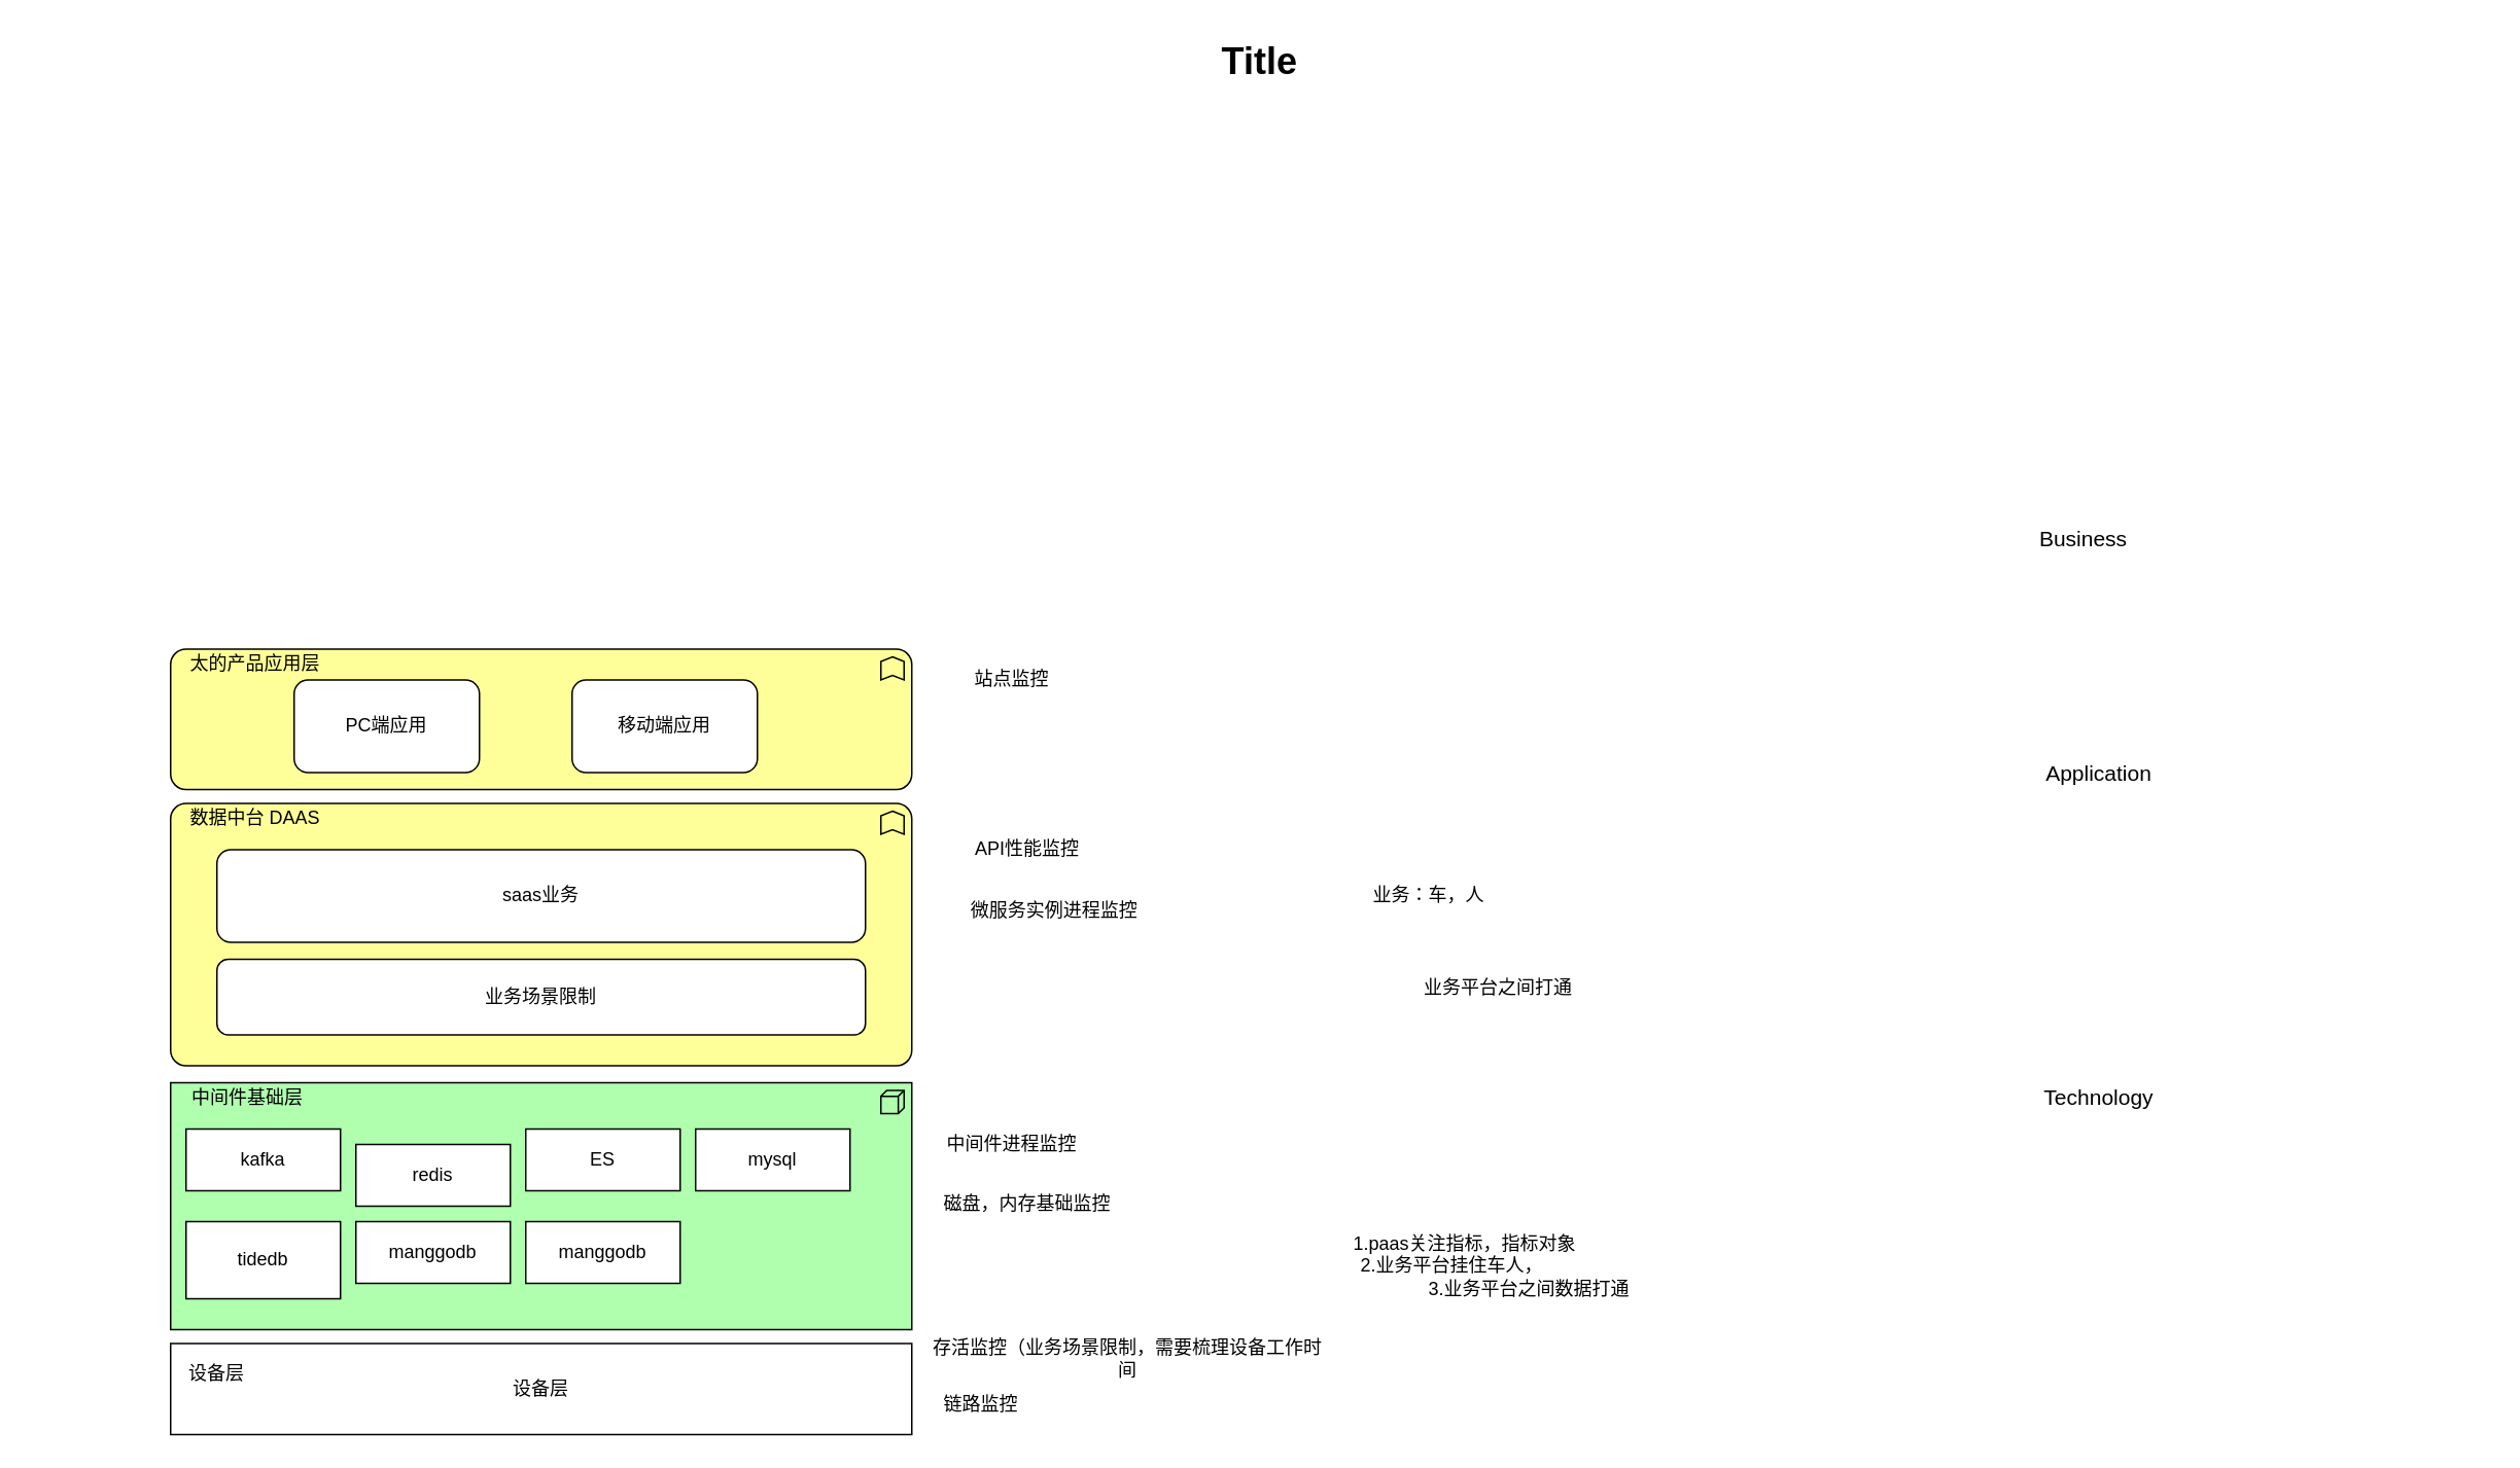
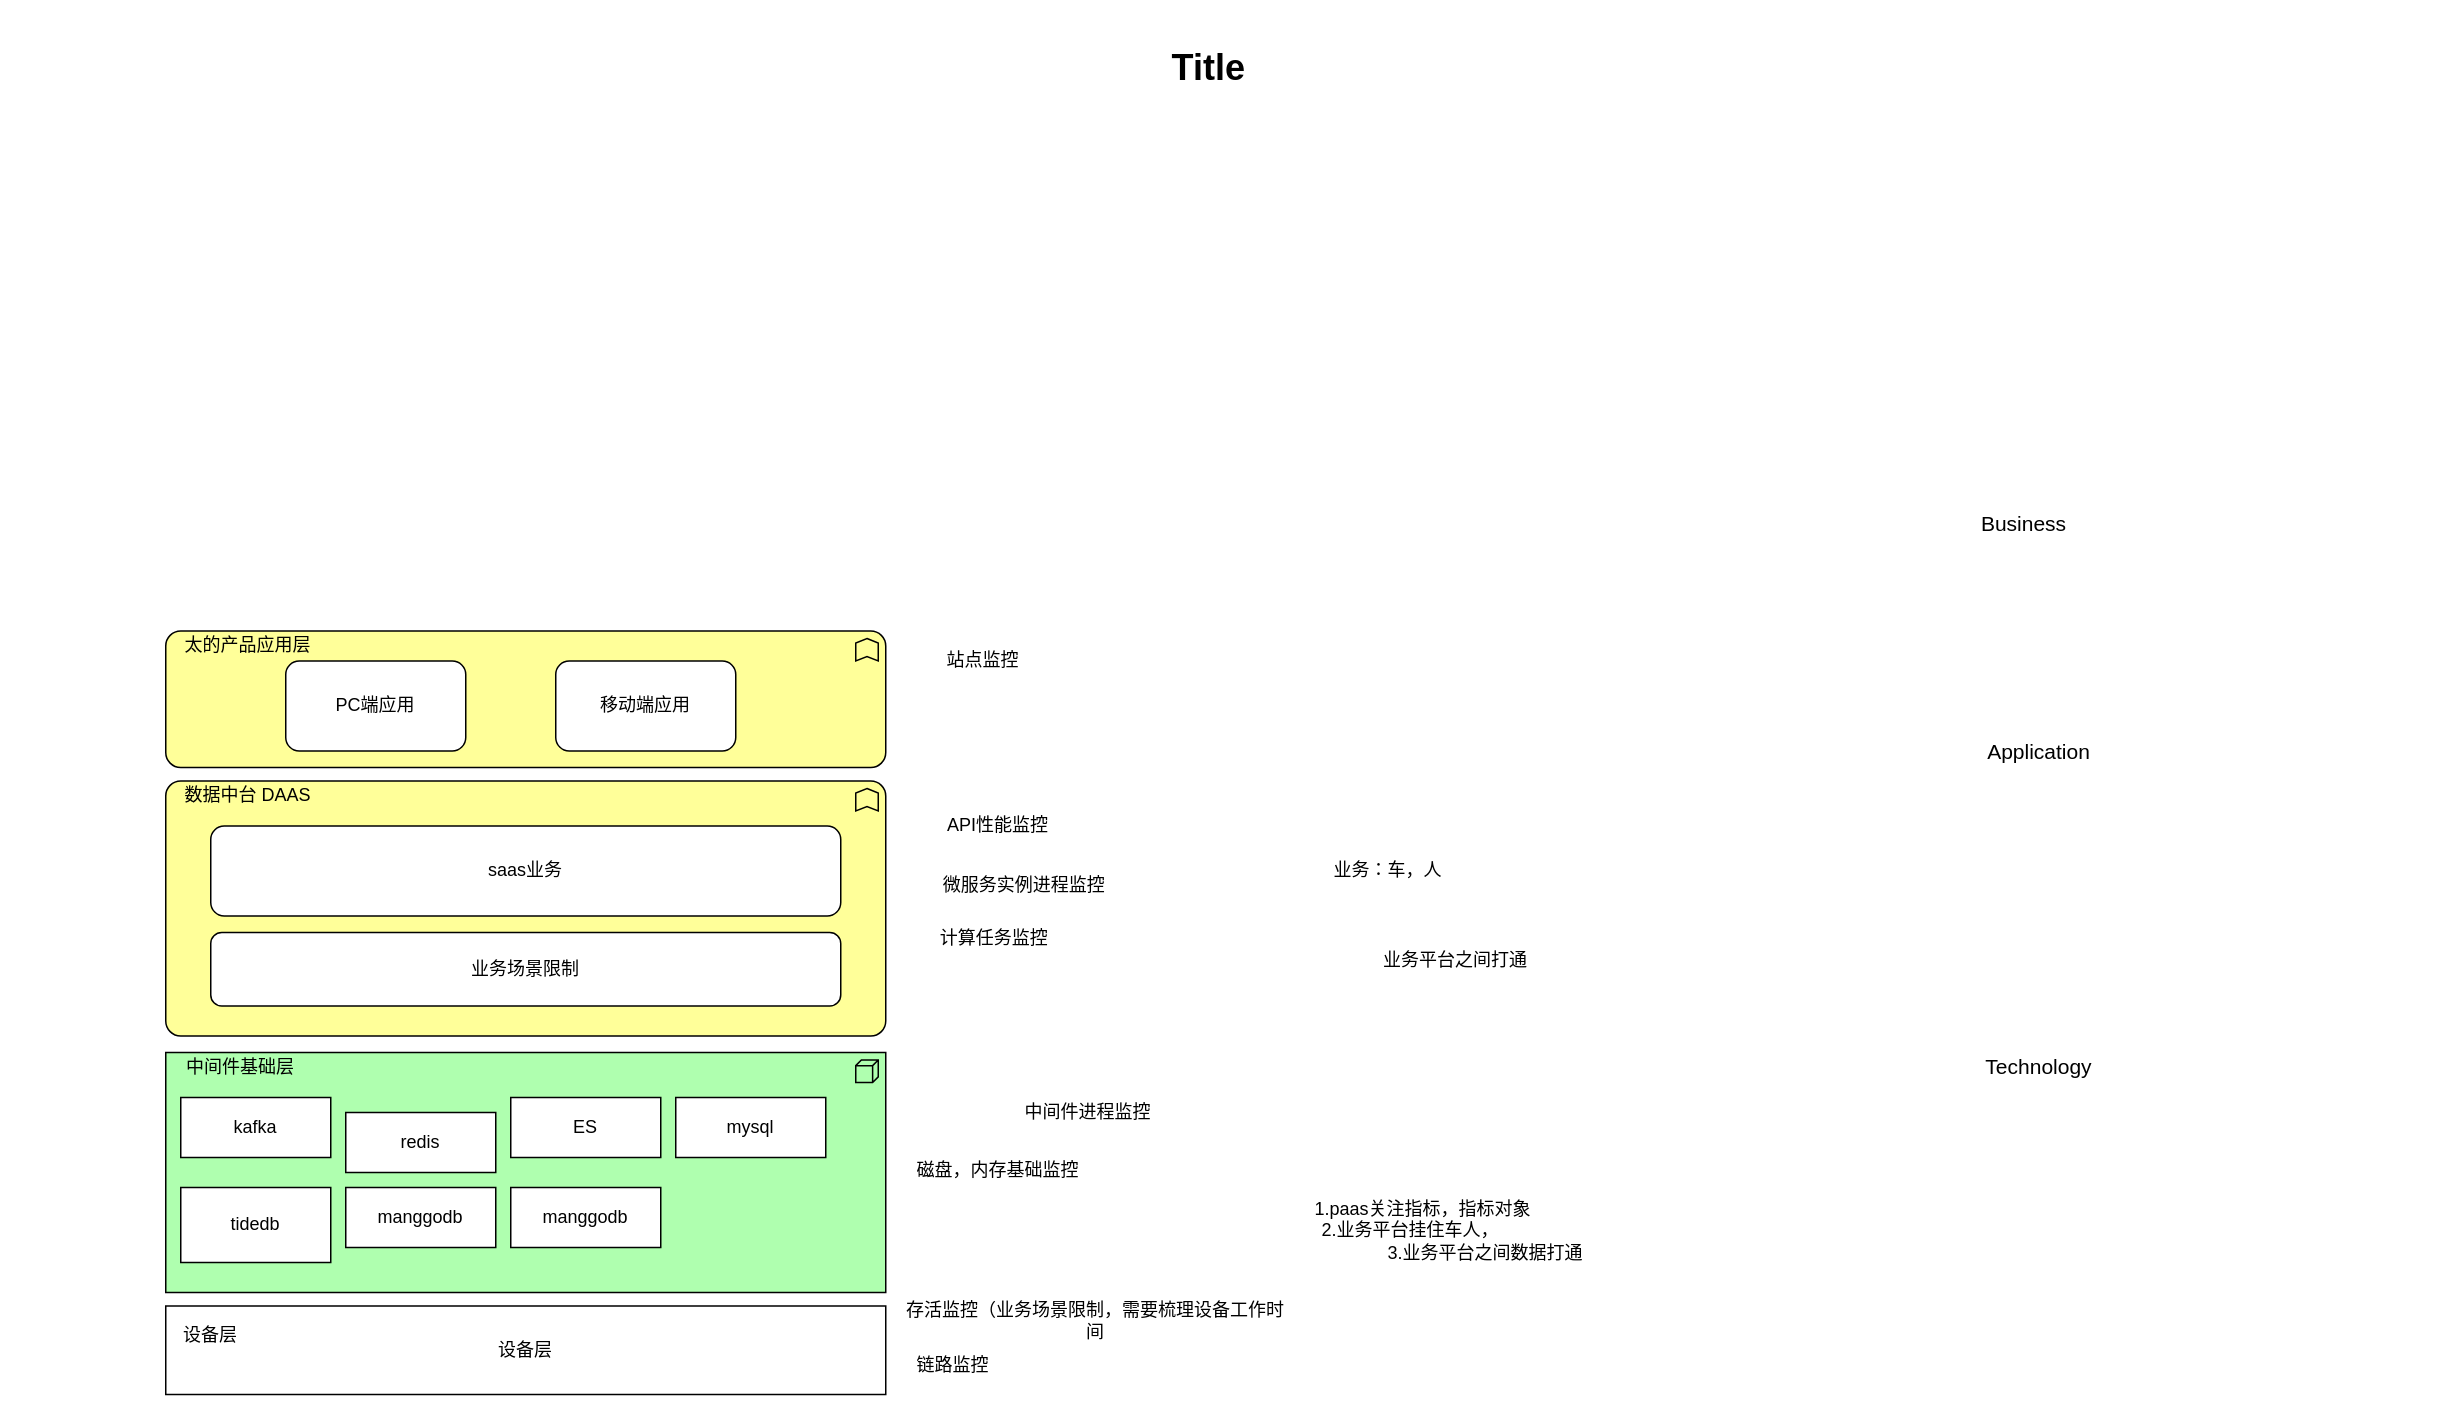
- <mxCell id="7" value="Title" style="text;strokeColor=none;fillColor=none;html=1;fontSize=24;fontStyle=1;verticalAlign=middle;align=center;" parent="1" vertex="1"><mxGeometry x="20" y="20" width="1590" height="40" as="geometry" /></mxCell>
+ <mxCell id="7" value="Title" style="text;strokeColor=none;fillColor=none;html=1;fontSize=24;fontStyle=1;verticalAlign=middle;align=center;" parent="1" vertex="1"><mxGeometry x="10" y="25" width="1590" height="40" as="geometry" /></mxCell>
+ <mxCell id="34" value="计算任务监控" style="text;html=1;strokeColor=none;fillColor=none;align=center;verticalAlign=middle;whiteSpace=wrap;rounded=0;" parent="1" vertex="1"><mxGeometry x="590" y="615" width="145" height="20" as="geometry" /></mxCell>
- <mxCell id="24" value="中间件进程监控" style="text;html=1;strokeColor=none;fillColor=none;align=center;verticalAlign=middle;whiteSpace=wrap;rounded=0;" parent="1" vertex="1"><mxGeometry x="600" y="731" width="110" height="20" as="geometry" /></mxCell>
+ <mxCell id="24" value="中间件进程监控" style="text;html=1;strokeColor=none;fillColor=none;align=center;verticalAlign=middle;whiteSpace=wrap;rounded=0;" parent="1" vertex="1"><mxGeometry x="670" y="731" width="110" height="20" as="geometry" /></mxCell>
